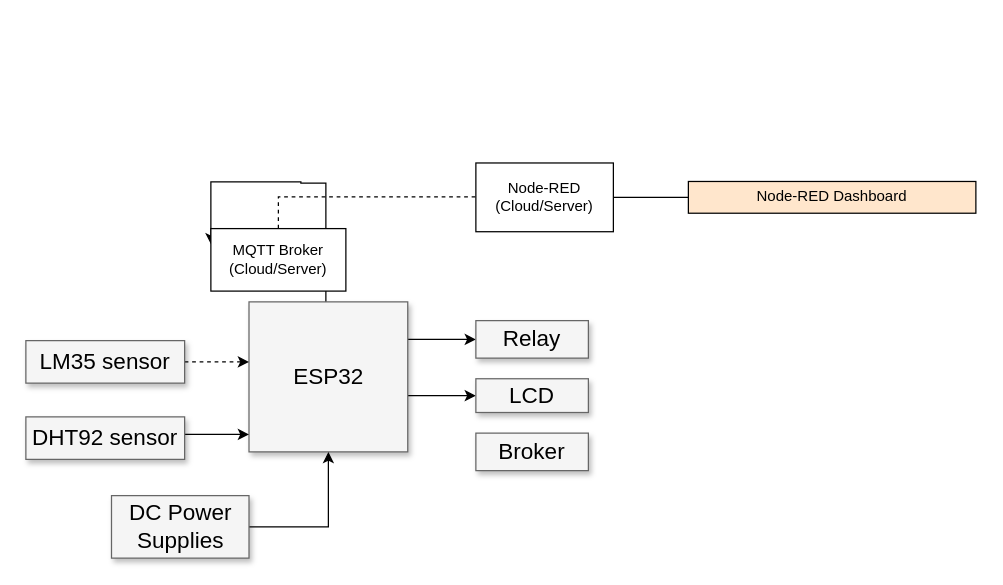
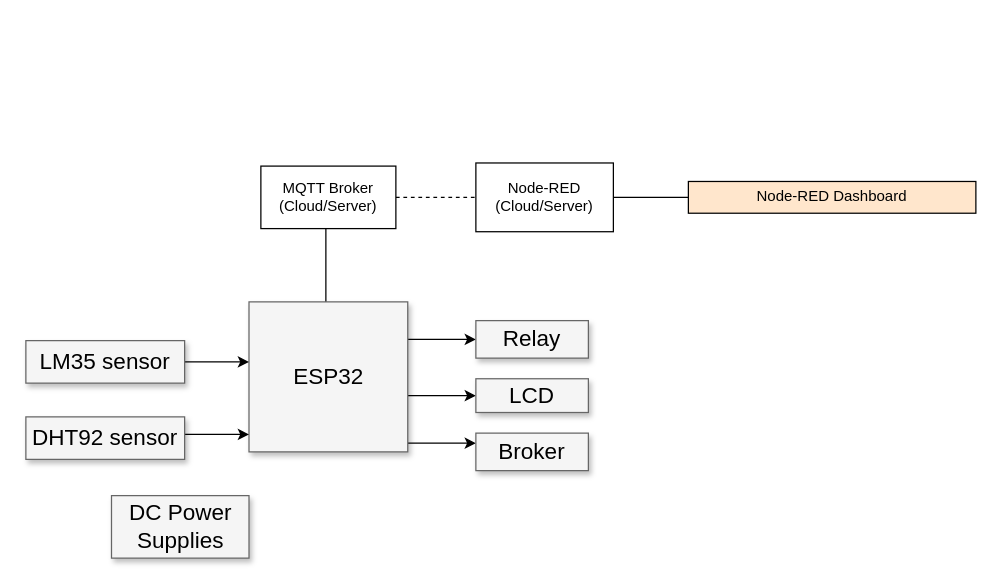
- <mxCell id="18" value="MQTT Broker&lt;div&gt;(Cloud/Server)&lt;/div&gt;" style="rounded=0;whiteSpace=wrap;html=1;" vertex="1" parent="1"><mxGeometry x="168" y="182.38" width="108" height="50" as="geometry" /></mxCell>
+ <mxCell id="18" value="MQTT Broker&lt;div&gt;(Cloud/Server)&lt;/div&gt;" style="rounded=0;whiteSpace=wrap;html=1;" vertex="1" parent="1"><mxGeometry x="208" y="132.38" width="108" height="50" as="geometry" /></mxCell>
- <mxCell id="10" style="edgeStyle=elbowEdgeStyle;rounded=0;html=1;startArrow=none;startFill=0;jettySize=auto;orthogonalLoop=1;fontSize=18;elbow=vertical;dashed=1;" parent="1" source="11" target="6" edge="1"><mxGeometry relative="1" as="geometry"><Array as="points"><mxPoint x="147" y="290" /></Array></mxGeometry></mxCell>
+ <mxCell id="10" style="edgeStyle=elbowEdgeStyle;rounded=0;html=1;startArrow=none;startFill=0;jettySize=auto;orthogonalLoop=1;fontSize=18;elbow=vertical;" parent="1" source="11" target="6" edge="1"><mxGeometry relative="1" as="geometry"><Array as="points"><mxPoint x="147" y="290" /></Array></mxGeometry></mxCell>
+ <mxCell id="4" style="edgeStyle=elbowEdgeStyle;rounded=0;html=1;startArrow=none;startFill=0;jettySize=auto;orthogonalLoop=1;fontSize=18;elbow=vertical;" parent="1" source="6" target="9" edge="1"><mxGeometry relative="1" as="geometry" /></mxCell>
- <mxCell id="14" style="edgeStyle=orthogonalEdgeStyle;rounded=0;orthogonalLoop=1;jettySize=auto;html=1;exitX=1;exitY=0.5;exitDx=0;exitDy=0;entryX=0.5;entryY=1;entryDx=0;entryDy=0;" edge="1" parent="1" source="15" target="6"><mxGeometry relative="1" as="geometry" /></mxCell>
